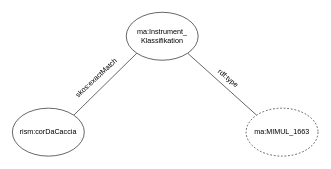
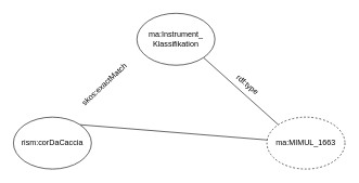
- <mxCell id="2" style="edgeStyle=none;rounded=0;orthogonalLoop=1;jettySize=auto;html=1;exitX=1;exitY=0;exitDx=0;exitDy=0;entryX=0;entryY=1;entryDx=0;entryDy=0;endArrow=none;endFill=0;" parent="1" source="3" target="5" edge="1"><mxGeometry relative="1" as="geometry" /></mxCell>
+ <mxCell id="2" style="edgeStyle=none;rounded=0;orthogonalLoop=1;jettySize=auto;html=1;exitX=1;exitY=0;exitDx=0;exitDy=0;endArrow=none;endFill=0;" parent="1" source="3" target="8" edge="1"><mxGeometry relative="1" as="geometry" /></mxCell>
